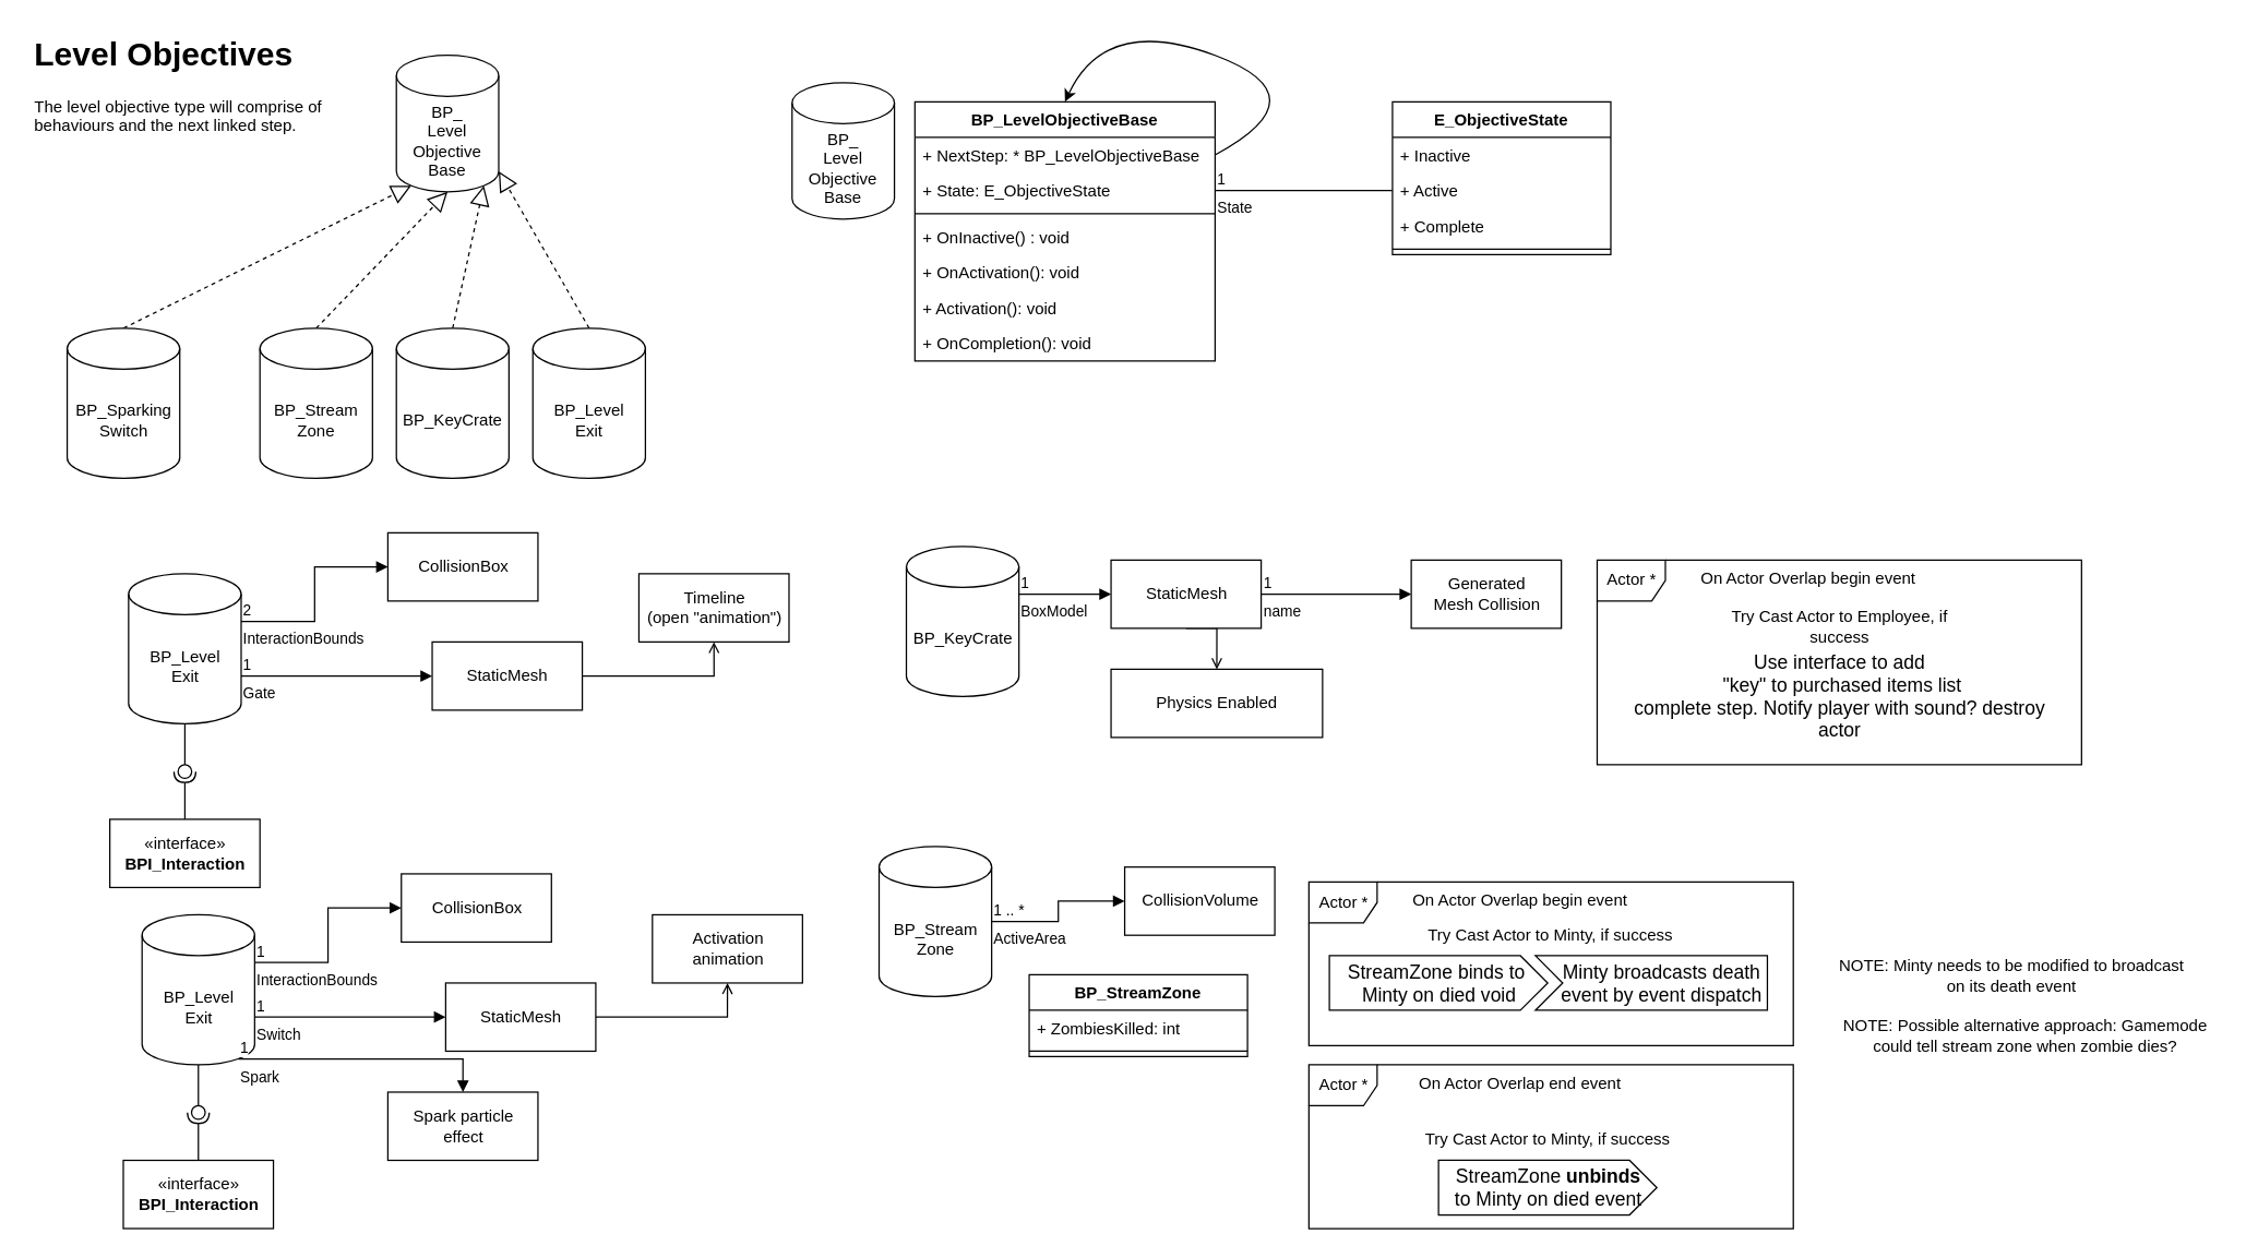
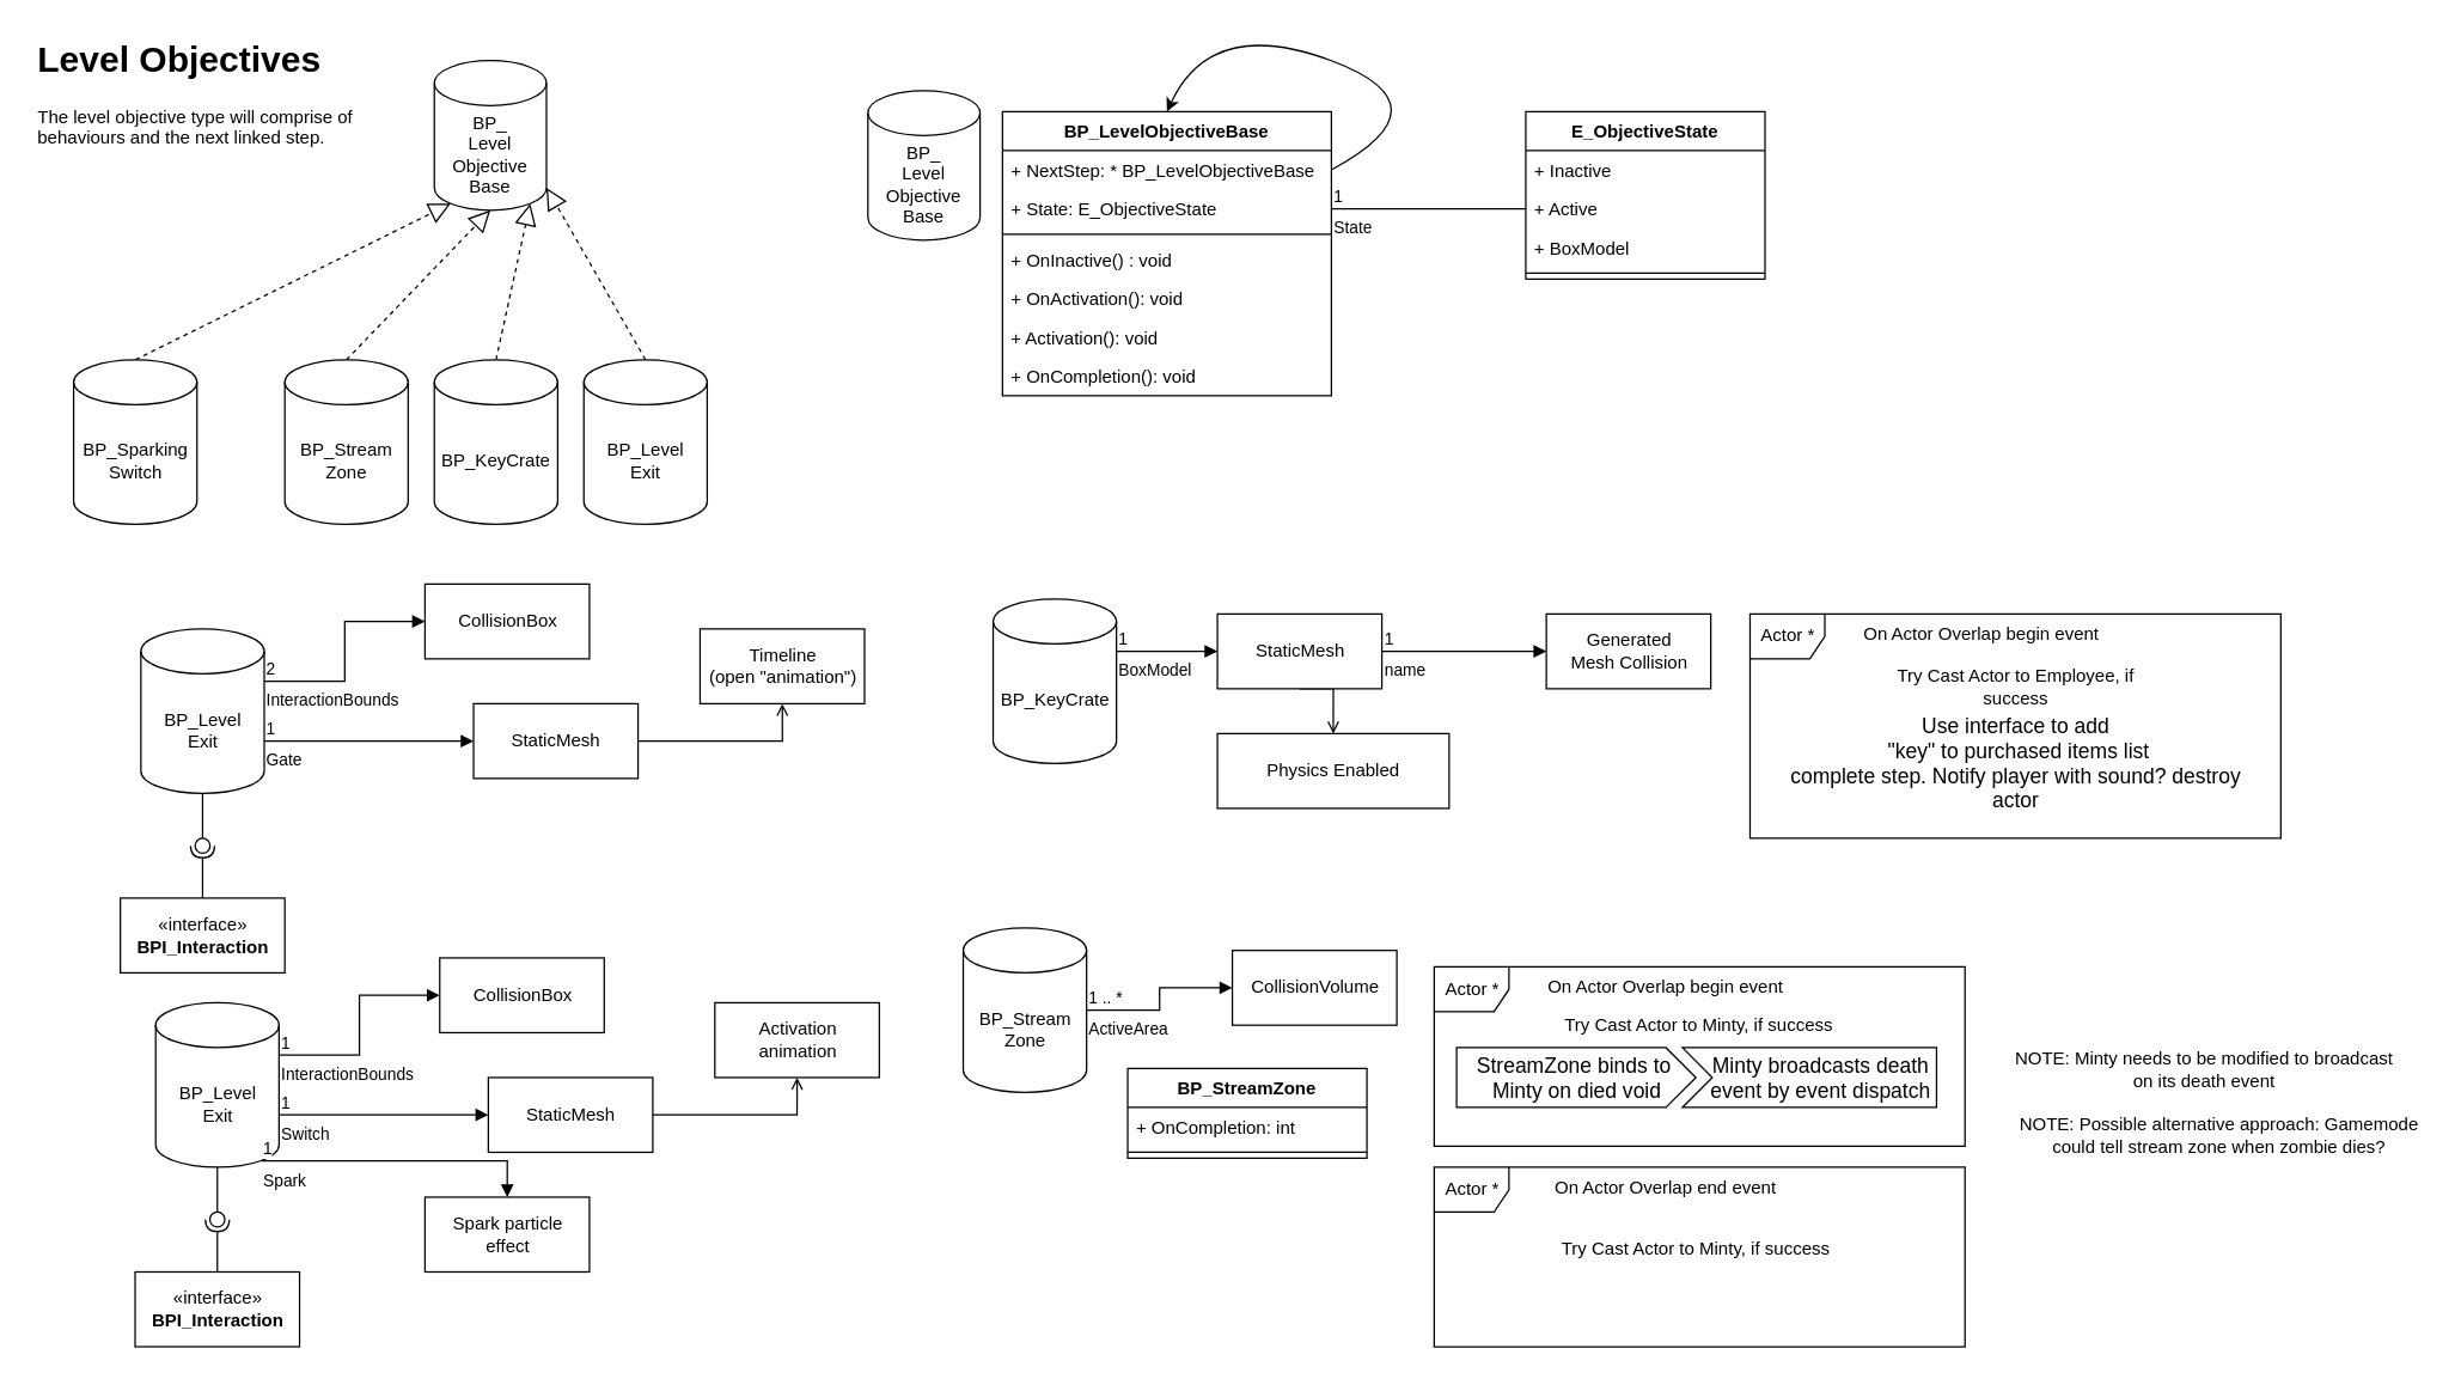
- <mxCell id="16" value="+ Complete" style="text;strokeColor=none;fillColor=none;align=left;verticalAlign=top;spacingLeft=4;spacingRight=4;overflow=hidden;rotatable=0;points=[[0,0.5],[1,0.5]];portConstraint=eastwest;" vertex="1" parent="13"><mxGeometry y="78" width="160" height="26" as="geometry" /></mxCell>
+ <mxCell id="16" value="+ BoxModel" style="text;strokeColor=none;fillColor=none;align=left;verticalAlign=top;spacingLeft=4;spacingRight=4;overflow=hidden;rotatable=0;points=[[0,0.5],[1,0.5]];portConstraint=eastwest;" vertex="1" parent="13"><mxGeometry y="78" width="160" height="26" as="geometry" /></mxCell>
- <mxCell id="72" value="+ ZombiesKilled: int" style="text;strokeColor=none;fillColor=none;align=left;verticalAlign=top;spacingLeft=4;spacingRight=4;overflow=hidden;rotatable=0;points=[[0,0.5],[1,0.5]];portConstraint=eastwest;" vertex="1" parent="71"><mxGeometry y="26" width="160" height="26" as="geometry" /></mxCell>
+ <mxCell id="72" value="+ OnCompletion: int" style="text;strokeColor=none;fillColor=none;align=left;verticalAlign=top;spacingLeft=4;spacingRight=4;overflow=hidden;rotatable=0;points=[[0,0.5],[1,0.5]];portConstraint=eastwest;" vertex="1" parent="71"><mxGeometry y="26" width="160" height="26" as="geometry" /></mxCell>
- <mxCell id="81" value="StreamZone &lt;b&gt;unbinds&lt;br&gt;&lt;/b&gt;to Minty on died event" style="html=1;shape=mxgraph.infographic.ribbonSimple;notch1=0;notch2=20;align=center;verticalAlign=middle;fontSize=14;fontStyle=0;fillColor=#FFFFFF;" vertex="1" parent="79"><mxGeometry x="95" y="70" width="160" height="40" as="geometry" /></mxCell>
